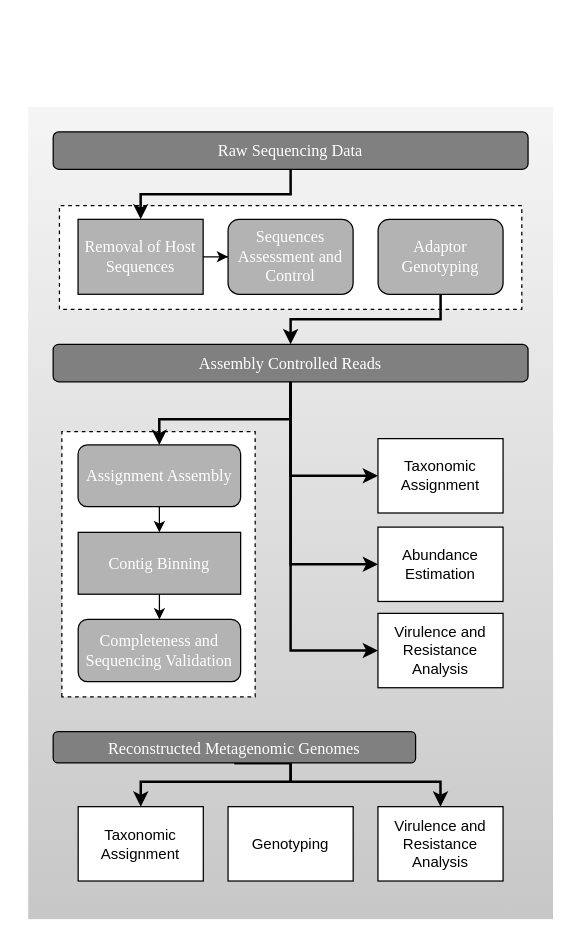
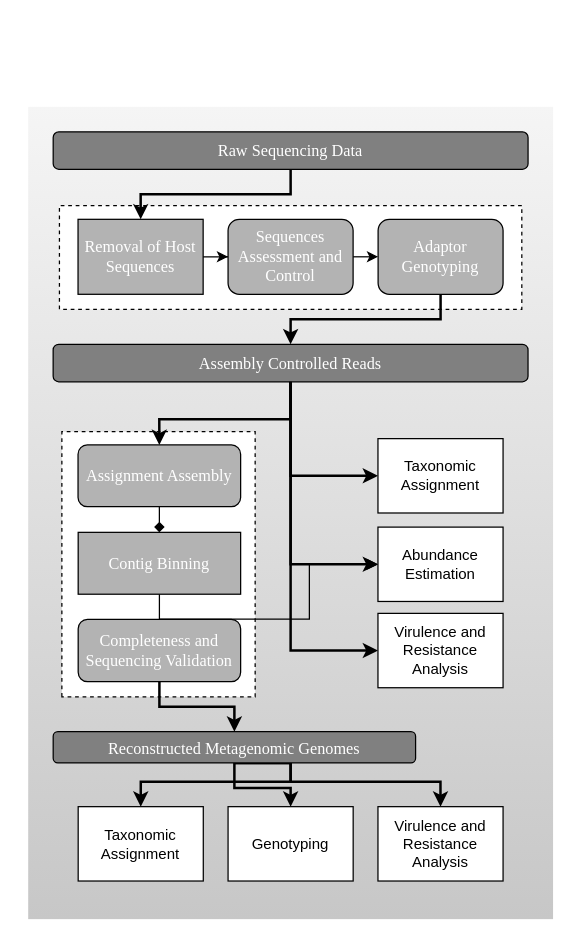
+ <mxCell id="7" style="edgeStyle=orthogonalEdgeStyle;rounded=0;orthogonalLoop=1;jettySize=auto;html=1;exitX=1;exitY=0.5;exitDx=0;exitDy=0;entryX=0;entryY=0.5;entryDx=0;entryDy=0;" edge="1" parent="1" source="8" target="10"><mxGeometry relative="1" as="geometry" /></mxCell>
- <mxCell id="17" style="edgeStyle=orthogonalEdgeStyle;rounded=0;orthogonalLoop=1;jettySize=auto;html=1;exitX=0.5;exitY=1;exitDx=0;exitDy=0;entryX=0.5;entryY=0;entryDx=0;entryDy=0;strokeWidth=1;" edge="1" parent="1" source="18" target="20"><mxGeometry relative="1" as="geometry" /></mxCell>
+ <mxCell id="17" style="edgeStyle=orthogonalEdgeStyle;rounded=0;orthogonalLoop=1;jettySize=auto;html=1;exitX=0.5;exitY=1;exitDx=0;exitDy=0;entryX=0.5;entryY=0;entryDx=0;entryDy=0;strokeWidth=1;endArrow=diamond;" edge="1" parent="1" source="18" target="20"><mxGeometry relative="1" as="geometry" /></mxCell>
- <mxCell id="19" style="edgeStyle=orthogonalEdgeStyle;rounded=0;orthogonalLoop=1;jettySize=auto;html=1;exitX=0.5;exitY=1;exitDx=0;exitDy=0;entryX=0.5;entryY=0;entryDx=0;entryDy=0;strokeWidth=1;" edge="1" parent="1" source="20" target="22"><mxGeometry relative="1" as="geometry" /></mxCell>
+ <mxCell id="19" style="edgeStyle=orthogonalEdgeStyle;rounded=0;orthogonalLoop=1;jettySize=auto;html=1;exitX=0.5;exitY=1;exitDx=0;exitDy=0;strokeWidth=1;" edge="1" parent="1" source="20" target="25"><mxGeometry relative="1" as="geometry" /></mxCell>
+ <mxCell id="21" style="edgeStyle=orthogonalEdgeStyle;rounded=0;orthogonalLoop=1;jettySize=auto;html=1;exitX=0.5;exitY=1;exitDx=0;exitDy=0;entryX=0.5;entryY=0;entryDx=0;entryDy=0;strokeWidth=2;" edge="1" parent="1" source="22" target="30"><mxGeometry relative="1" as="geometry" /></mxCell>
+ <mxCell id="28" style="edgeStyle=orthogonalEdgeStyle;rounded=0;orthogonalLoop=1;jettySize=auto;html=1;exitX=0.5;exitY=1;exitDx=0;exitDy=0;entryX=0.5;entryY=0;entryDx=0;entryDy=0;strokeWidth=2;" edge="1" parent="1" source="30" target="32"><mxGeometry relative="1" as="geometry" /></mxCell>
